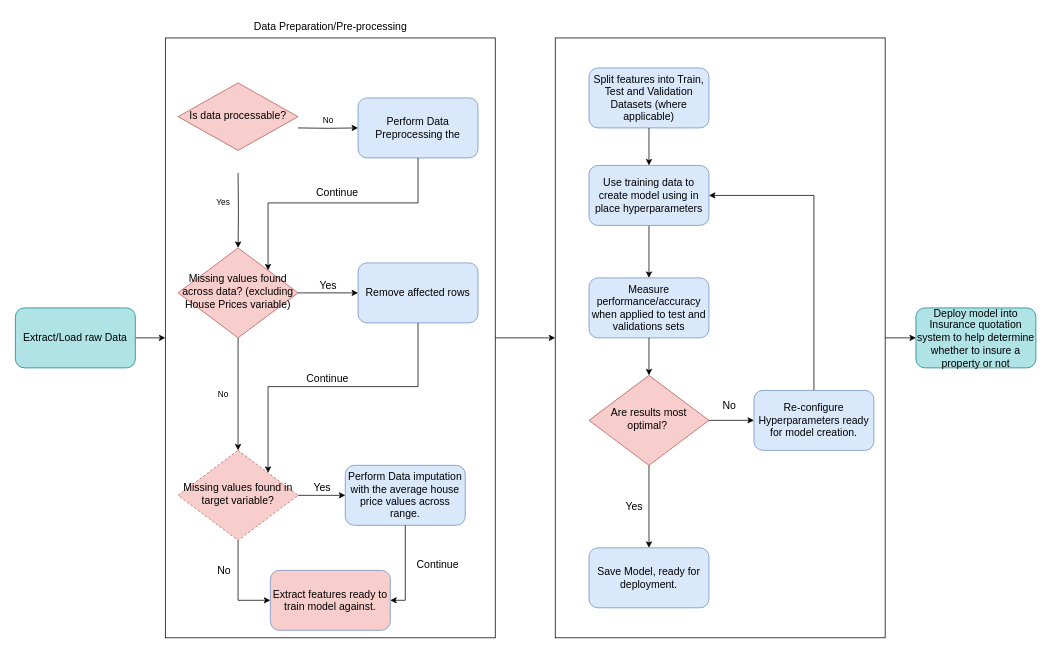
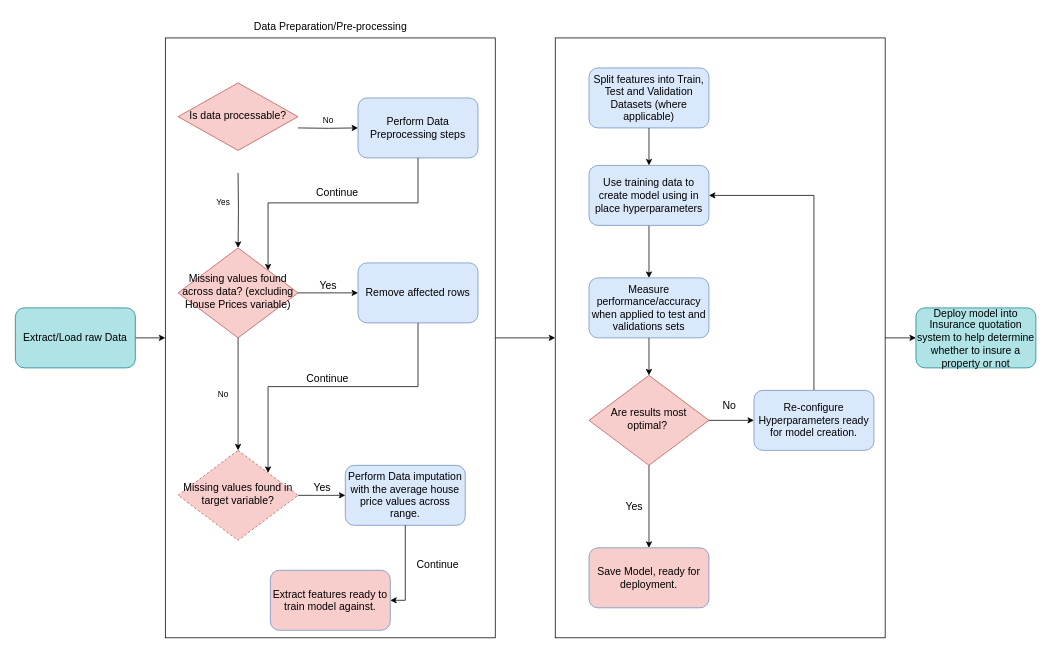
- <mxCell id="27" value="Perform Data Preprocessing the" style="rounded=1;whiteSpace=wrap;html=1;fontSize=14;glass=0;strokeWidth=1;shadow=0;fillColor=#dae8fc;strokeColor=#6c8ebf;" vertex="1" parent="22"><mxGeometry x="257" y="80" width="160" height="80" as="geometry" /></mxCell>
+ <mxCell id="27" value="Perform Data Preprocessing steps" style="rounded=1;whiteSpace=wrap;html=1;fontSize=14;glass=0;strokeWidth=1;shadow=0;fillColor=#dae8fc;strokeColor=#6c8ebf;" vertex="1" parent="22"><mxGeometry x="257" y="80" width="160" height="80" as="geometry" /></mxCell>
- <mxCell id="20" value="Save Model, ready for deployment." style="rounded=1;whiteSpace=wrap;html=1;fontSize=14;glass=0;strokeWidth=1;shadow=0;fillColor=#dae8fc;strokeColor=#6c8ebf;" vertex="1" parent="8"><mxGeometry x="45" y="710" width="160" height="80" as="geometry" /></mxCell>
+ <mxCell id="20" value="Save Model, ready for deployment." style="rounded=1;whiteSpace=wrap;html=1;fontSize=14;glass=0;strokeWidth=1;shadow=0;fillColor=#f8cecc;strokeColor=#6c8ebf;" vertex="1" parent="8"><mxGeometry x="45" y="710" width="160" height="80" as="geometry" /></mxCell>
- <mxCell id="39" value="No&amp;nbsp;" style="edgeStyle=orthogonalEdgeStyle;rounded=0;orthogonalLoop=1;jettySize=auto;html=1;entryX=0;entryY=0.5;entryDx=0;entryDy=0;fontSize=14;" edge="1" parent="22" source="33" target="38"><mxGeometry x="-0.333" y="-17" relative="1" as="geometry"><mxPoint as="offset" /></mxGeometry></mxCell>
